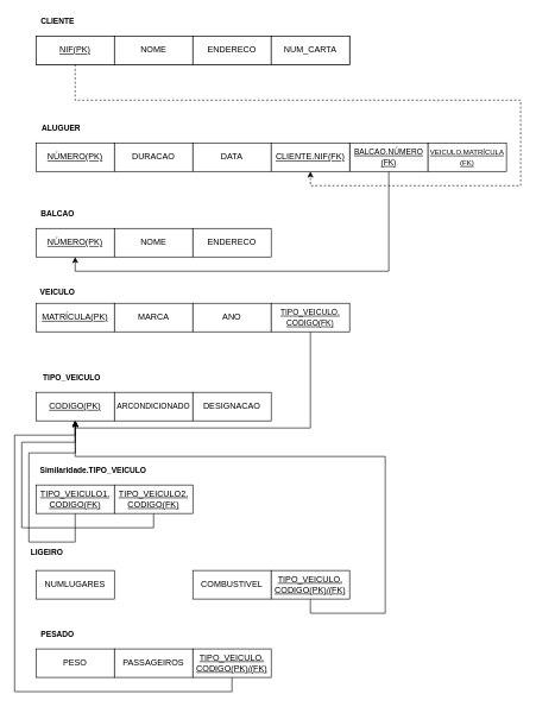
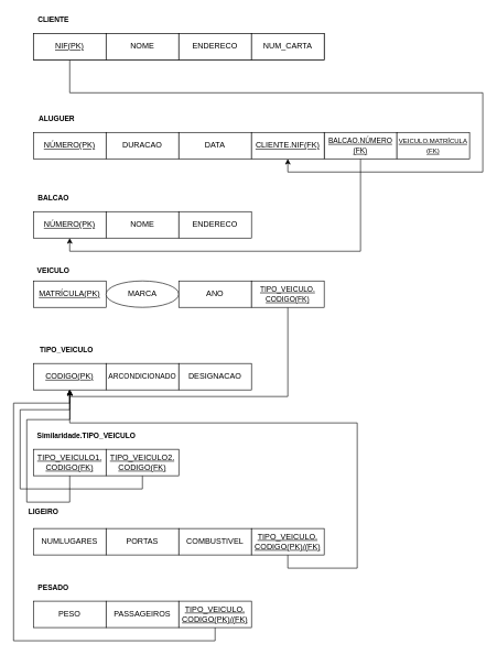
- <mxCell id="33" style="edgeStyle=orthogonalEdgeStyle;rounded=0;orthogonalLoop=1;jettySize=auto;html=1;exitX=0.5;exitY=1;exitDx=0;exitDy=0;entryX=0.5;entryY=1;entryDx=0;entryDy=0;fontSize=11;dashed=1;" edge="1" parent="1" source="34" target="41"><mxGeometry relative="1" as="geometry"><Array as="points"><mxPoint x="105" y="140" /><mxPoint x="730" y="140" /><mxPoint x="730" y="260" /><mxPoint x="435" y="260" /></Array></mxGeometry></mxCell>
+ <mxCell id="33" style="edgeStyle=orthogonalEdgeStyle;rounded=0;orthogonalLoop=1;jettySize=auto;html=1;exitX=0.5;exitY=1;exitDx=0;exitDy=0;entryX=0.5;entryY=1;entryDx=0;entryDy=0;fontSize=11;" edge="1" parent="1" source="34" target="41"><mxGeometry relative="1" as="geometry"><Array as="points"><mxPoint x="105" y="140" /><mxPoint x="730" y="140" /><mxPoint x="730" y="260" /><mxPoint x="435" y="260" /></Array></mxGeometry></mxCell>
- <mxCell id="10" value="MARCA" style="rounded=0;whiteSpace=wrap;html=1;" vertex="1" parent="1"><mxGeometry x="160" y="425" width="110" height="40" as="geometry" /></mxCell>
+ <mxCell id="10" value="MARCA" style="ellipse;whiteSpace=wrap;html=1;" vertex="1" parent="1"><mxGeometry x="160" y="425" width="110" height="40" as="geometry" /></mxCell>
+ <mxCell id="20" value="PORTAS" style="rounded=0;whiteSpace=wrap;html=1;" vertex="1" parent="1"><mxGeometry x="160" y="800" width="110" height="40" as="geometry" /></mxCell>
